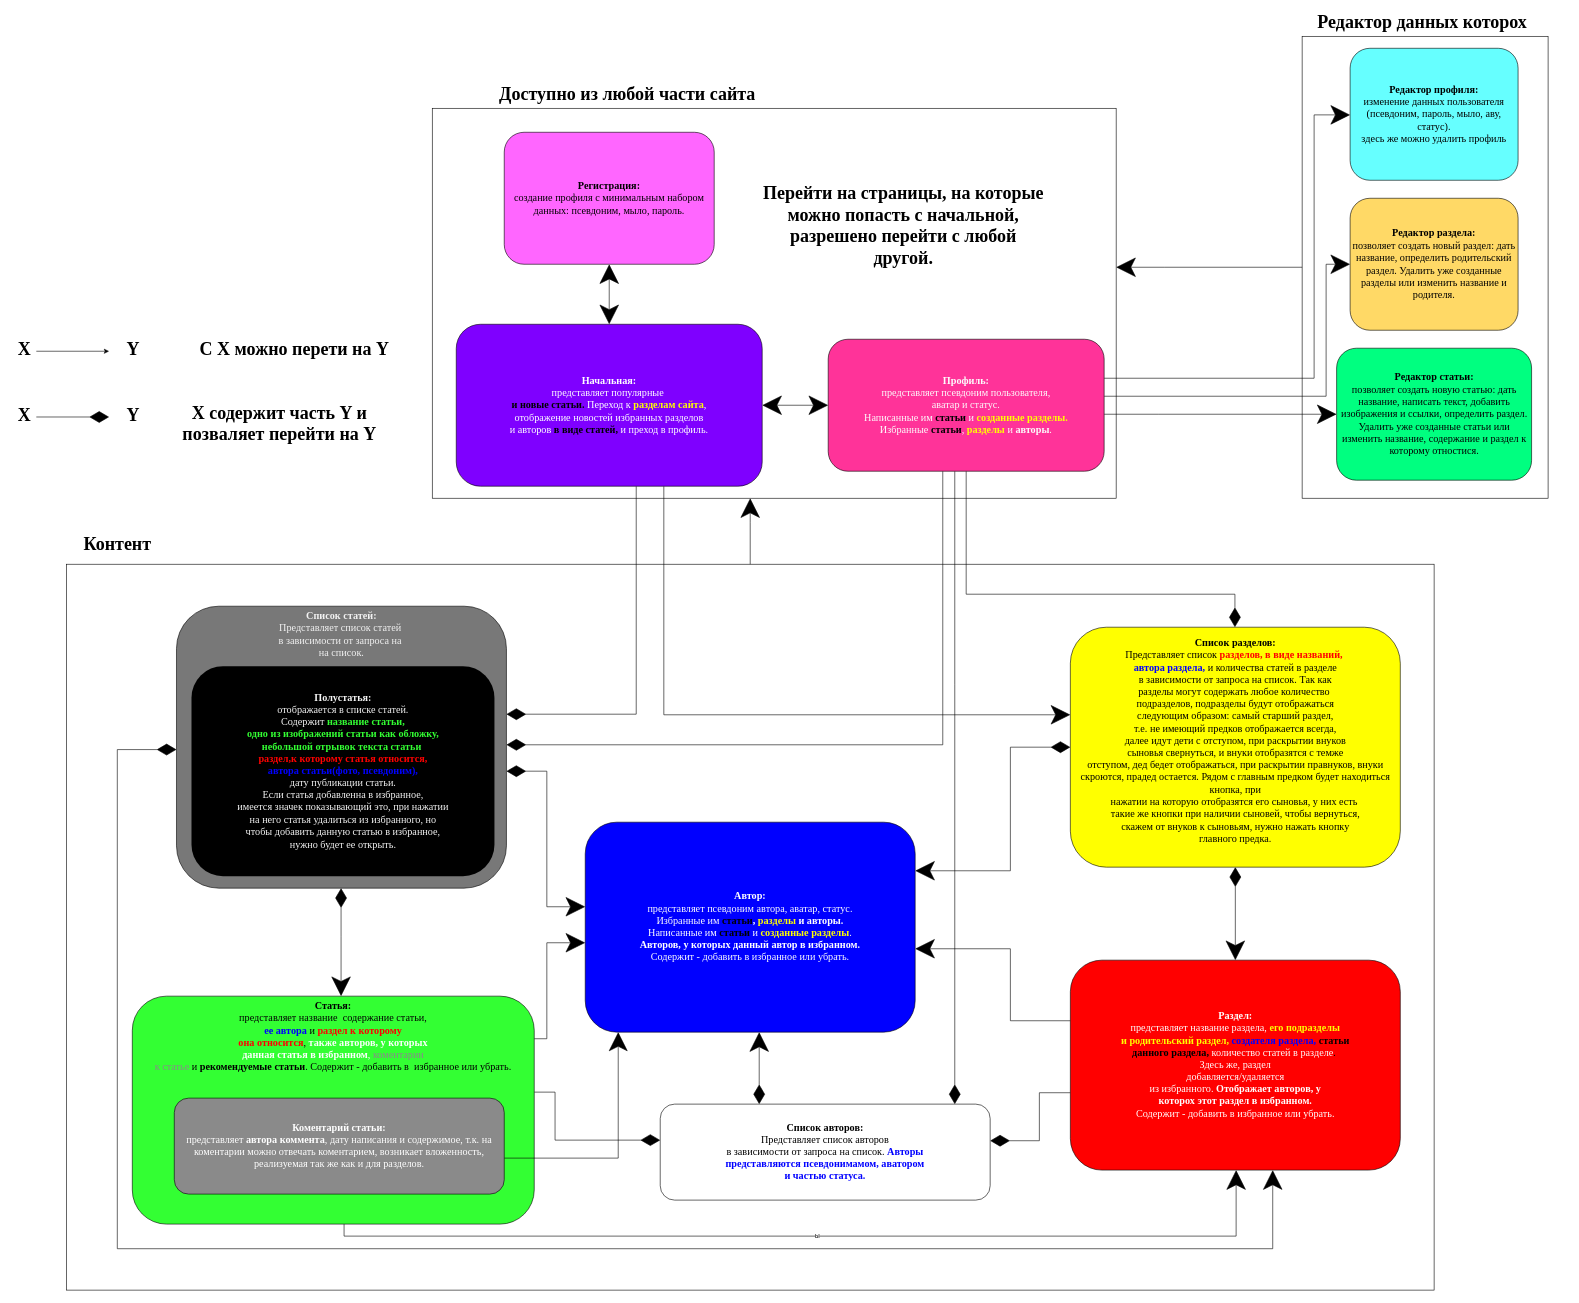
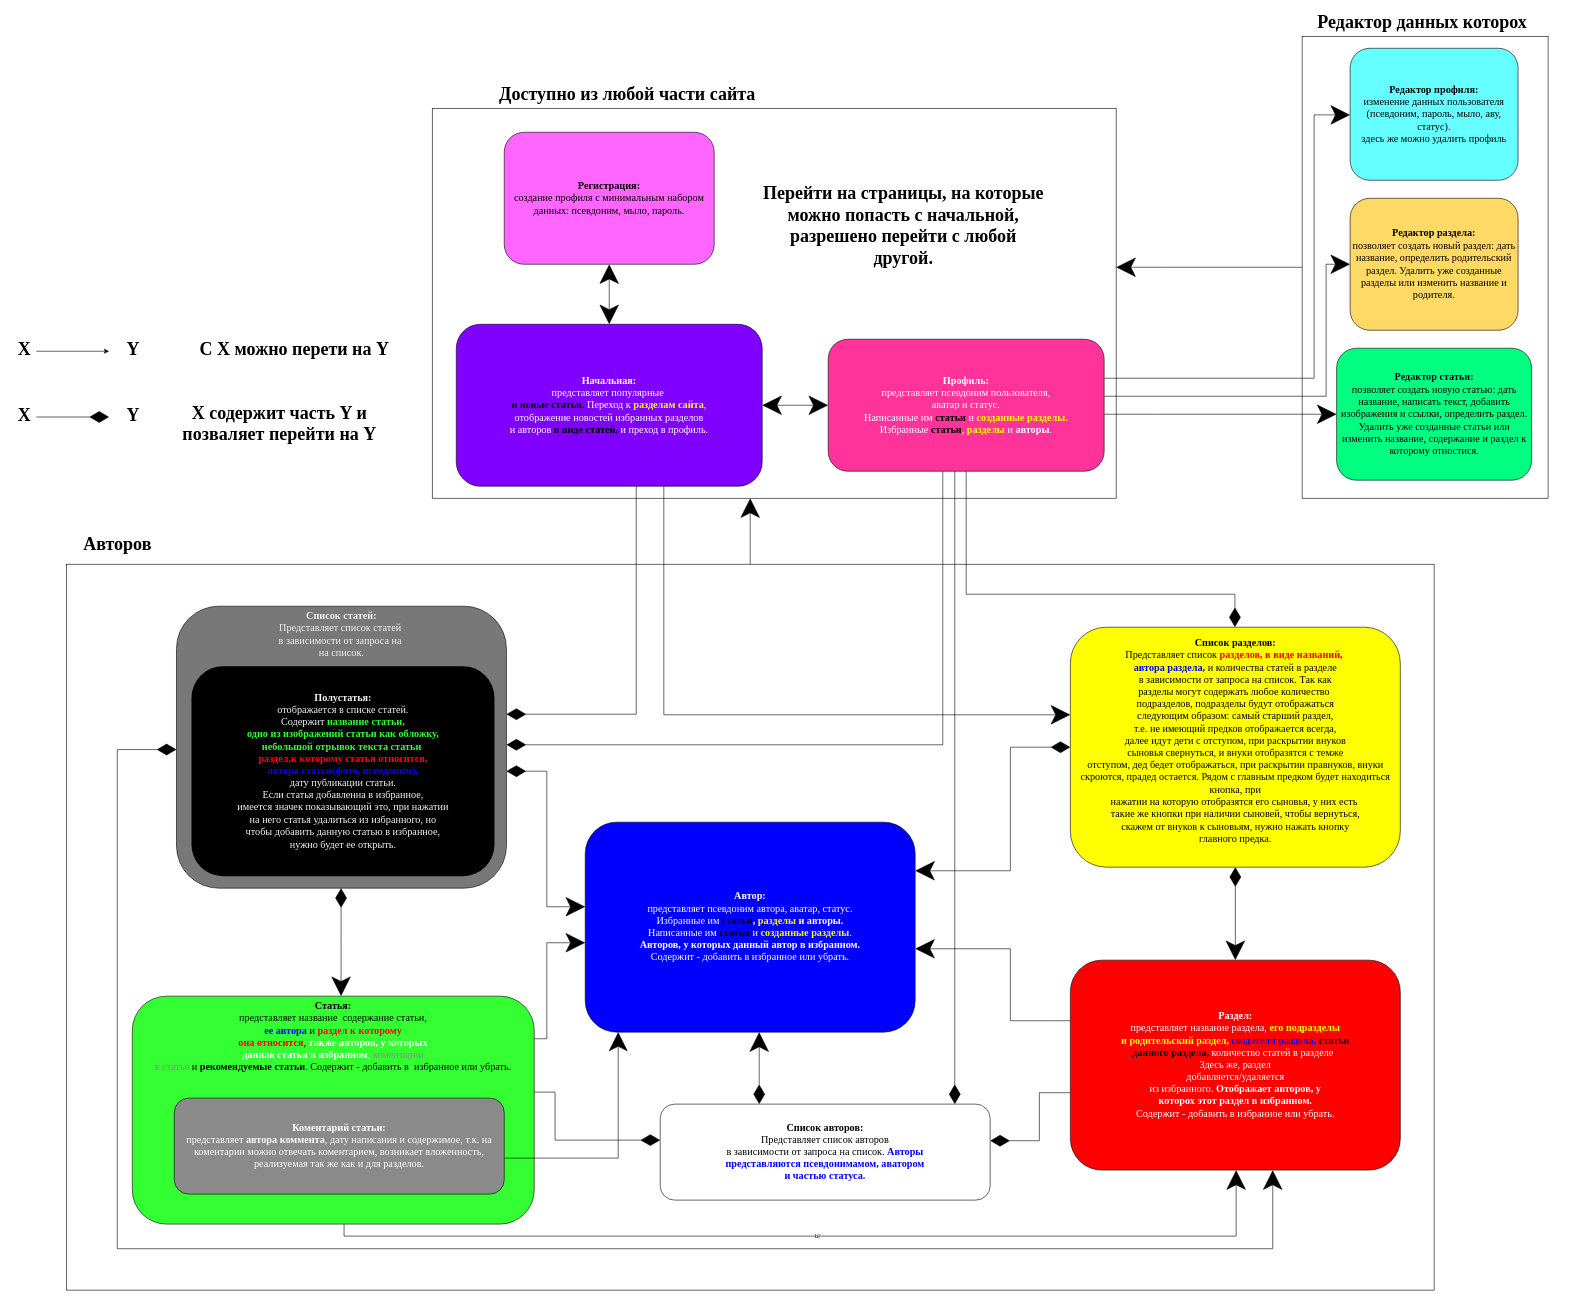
- <mxCell id="30" value="&lt;font style=&quot;font-size: 30px&quot; face=&quot;Verdana&quot;&gt;&lt;b&gt;Контент&lt;/b&gt;&lt;/font&gt;" style="text;html=1;align=center;verticalAlign=middle;resizable=0;points=[];autosize=1;" parent="1" vertex="1"><mxGeometry x="120" y="890" width="150" height="30" as="geometry" /></mxCell>
+ <mxCell id="30" value="&lt;font style=&quot;font-size: 30px&quot; face=&quot;Verdana&quot;&gt;&lt;b&gt;Авторов&lt;/b&gt;&lt;/font&gt;" style="text;html=1;align=center;verticalAlign=middle;resizable=0;points=[];autosize=1;" parent="1" vertex="1"><mxGeometry x="120" y="890" width="150" height="30" as="geometry" /></mxCell>
